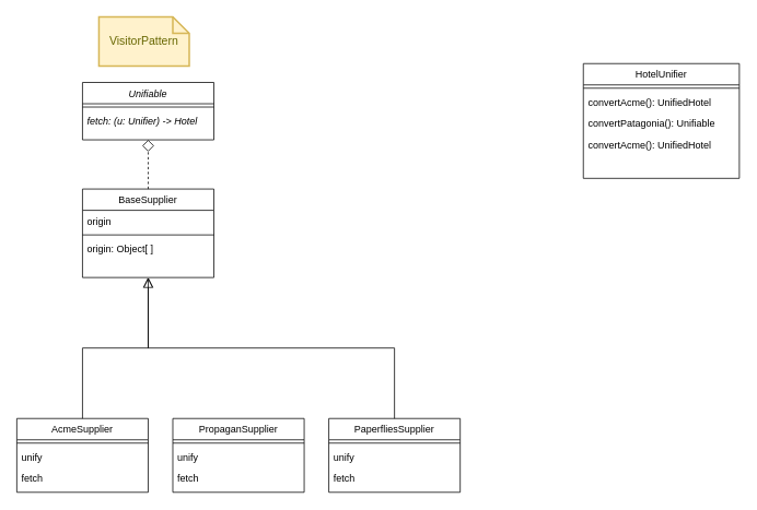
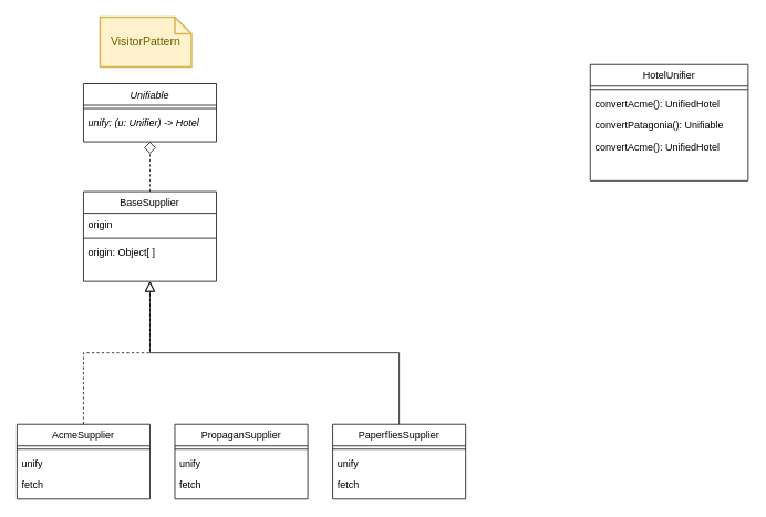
- <mxCell id="28" value="fetch: (u: Unifier) -&gt; Hotel" style="text;align=left;verticalAlign=top;spacingLeft=4;spacingRight=4;overflow=hidden;rotatable=0;points=[[0,0.5],[1,0.5]];portConstraint=eastwest;fontStyle=2" vertex="1" parent="26"><mxGeometry y="34" width="160" height="26" as="geometry" /></mxCell>
+ <mxCell id="28" value="unify: (u: Unifier) -&gt; Hotel" style="text;align=left;verticalAlign=top;spacingLeft=4;spacingRight=4;overflow=hidden;rotatable=0;points=[[0,0.5],[1,0.5]];portConstraint=eastwest;fontStyle=2" vertex="1" parent="26"><mxGeometry y="34" width="160" height="26" as="geometry" /></mxCell>
- <mxCell id="25" value="" style="endArrow=open;endSize=10;endFill=0;shadow=0;strokeWidth=1;rounded=0;curved=0;edgeStyle=elbowEdgeStyle;elbow=vertical;" edge="1" parent="1" source="21" target="2"><mxGeometry width="160" relative="1" as="geometry"><mxPoint x="530" y="502" as="sourcePoint" /><mxPoint x="450" y="390" as="targetPoint" /></mxGeometry></mxCell>
+ <mxCell id="25" value="" style="endArrow=block;endSize=10;endFill=0;shadow=0;strokeWidth=1;rounded=0;curved=0;edgeStyle=elbowEdgeStyle;elbow=vertical;" edge="1" parent="1" source="21" target="2"><mxGeometry width="160" relative="1" as="geometry"><mxPoint x="530" y="502" as="sourcePoint" /><mxPoint x="450" y="390" as="targetPoint" /></mxGeometry></mxCell>
- <mxCell id="10" value="" style="endArrow=block;endSize=10;endFill=0;shadow=0;strokeWidth=1;rounded=0;curved=0;edgeStyle=elbowEdgeStyle;elbow=vertical;" parent="1" source="6" target="2" edge="1"><mxGeometry width="160" relative="1" as="geometry"><mxPoint x="110" y="343" as="sourcePoint" /><mxPoint x="110" y="343" as="targetPoint" /></mxGeometry></mxCell>
+ <mxCell id="10" value="" style="endArrow=block;endSize=10;endFill=0;shadow=0;strokeWidth=1;rounded=0;curved=0;edgeStyle=elbowEdgeStyle;elbow=vertical;dashed=1;" parent="1" source="6" target="2" edge="1"><mxGeometry width="160" relative="1" as="geometry"><mxPoint x="110" y="343" as="sourcePoint" /><mxPoint x="110" y="343" as="targetPoint" /></mxGeometry></mxCell>
